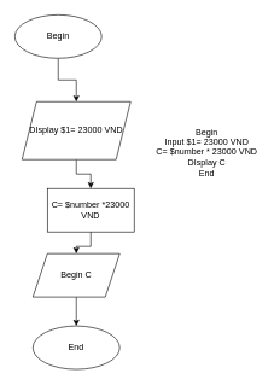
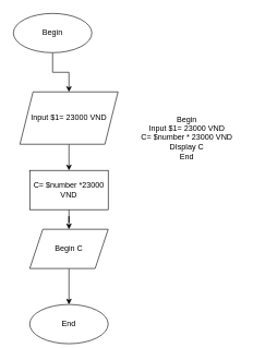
- <mxCell id="5" value="DIsplay $1= 23000 VND" style="shape=parallelogram;perimeter=parallelogramPerimeter;whiteSpace=wrap;html=1;fixedSize=1;" vertex="1" parent="1"><mxGeometry x="30" y="140" width="150" height="80" as="geometry" /></mxCell>
+ <mxCell id="5" value="Input $1= 23000 VND" style="shape=parallelogram;perimeter=parallelogramPerimeter;whiteSpace=wrap;html=1;fixedSize=1;" vertex="1" parent="1"><mxGeometry x="30" y="140" width="150" height="80" as="geometry" /></mxCell>
- <mxCell id="7" value="C= $number *23000 VND" style="whiteSpace=wrap;html=1;" vertex="1" parent="1"><mxGeometry x="65" y="260" width="120" height="60" as="geometry" /></mxCell>
+ <mxCell id="7" value="C= $number *23000 VND" style="whiteSpace=wrap;html=1;" vertex="1" parent="1"><mxGeometry x="45" y="260" width="120" height="60" as="geometry" /></mxCell>
- <mxCell id="10" value="End" style="ellipse;whiteSpace=wrap;html=1;" vertex="1" parent="1"><mxGeometry x="45" y="450" width="120" height="60" as="geometry" /></mxCell>
+ <mxCell id="10" value="End" style="ellipse;whiteSpace=wrap;html=1;" vertex="1" parent="1"><mxGeometry x="45" y="465" width="120" height="60" as="geometry" /></mxCell>
